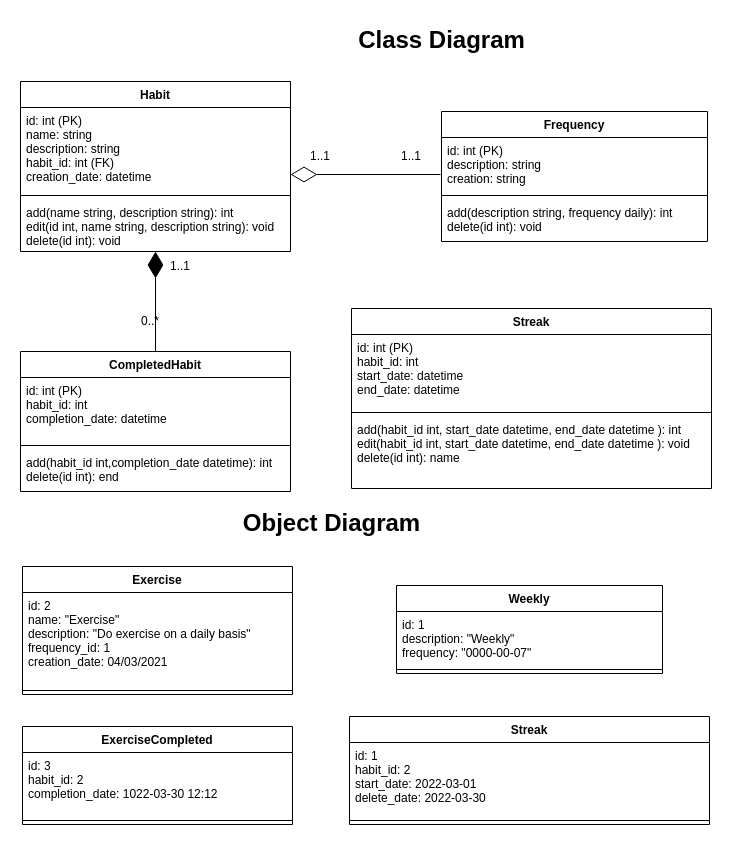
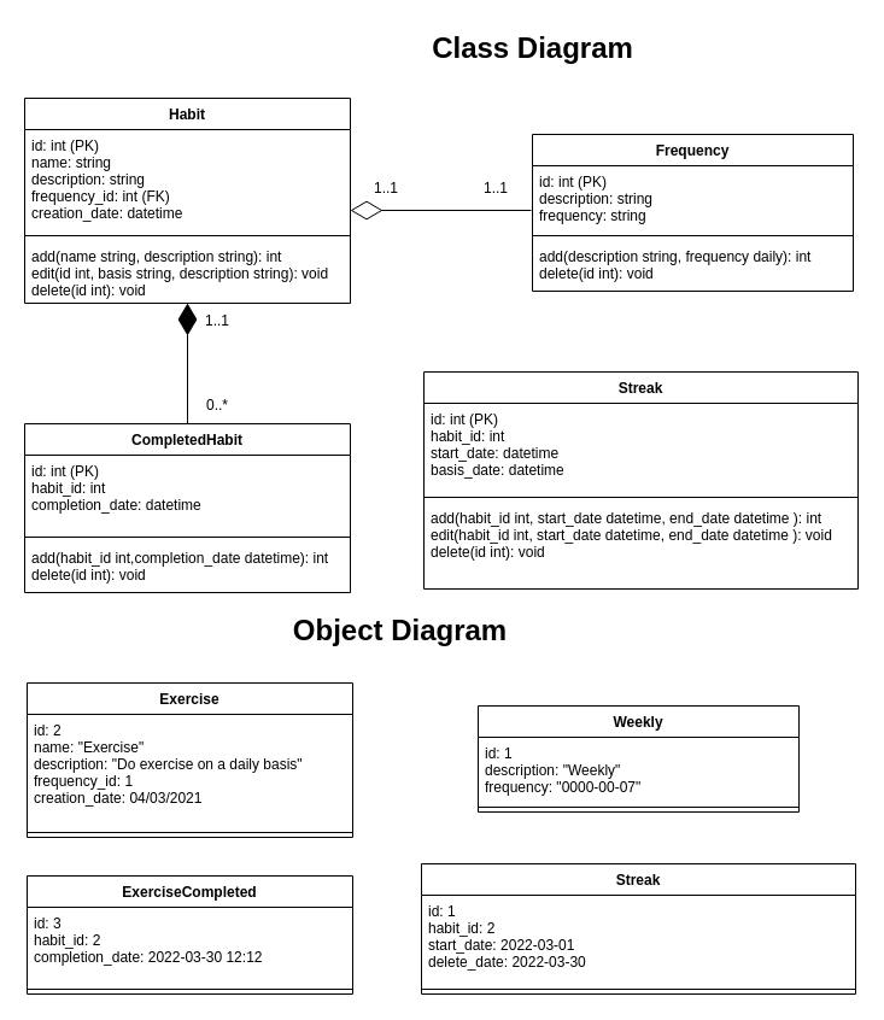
- <mxCell id="6" value="id: int (PK)&#10;name: string&#10;description: string&#10;habit_id: int (FK)&#10;creation_date: datetime&#10;" style="text;strokeColor=none;fillColor=none;align=left;verticalAlign=top;spacingLeft=4;spacingRight=4;overflow=hidden;rotatable=0;points=[[0,0.5],[1,0.5]];portConstraint=eastwest;" parent="5" vertex="1"><mxGeometry y="26" width="270" height="84" as="geometry" /></mxCell>
+ <mxCell id="6" value="id: int (PK)&#10;name: string&#10;description: string&#10;frequency_id: int (FK)&#10;creation_date: datetime&#10;" style="text;strokeColor=none;fillColor=none;align=left;verticalAlign=top;spacingLeft=4;spacingRight=4;overflow=hidden;rotatable=0;points=[[0,0.5],[1,0.5]];portConstraint=eastwest;" parent="5" vertex="1"><mxGeometry y="26" width="270" height="84" as="geometry" /></mxCell>
- <mxCell id="10" value="id: int (PK)&#10;description: string&#10;creation: string&#10;" style="text;strokeColor=none;fillColor=none;align=left;verticalAlign=top;spacingLeft=4;spacingRight=4;overflow=hidden;rotatable=0;points=[[0,0.5],[1,0.5]];portConstraint=eastwest;" parent="9" vertex="1"><mxGeometry y="26" width="266" height="54" as="geometry" /></mxCell>
+ <mxCell id="10" value="id: int (PK)&#10;description: string&#10;frequency: string&#10;" style="text;strokeColor=none;fillColor=none;align=left;verticalAlign=top;spacingLeft=4;spacingRight=4;overflow=hidden;rotatable=0;points=[[0,0.5],[1,0.5]];portConstraint=eastwest;" parent="9" vertex="1"><mxGeometry y="26" width="266" height="54" as="geometry" /></mxCell>
- <mxCell id="8" value="add(name string, description string): int&#10;edit(id int, name string, description string): void&#10;delete(id int): void" style="text;strokeColor=none;fillColor=none;align=left;verticalAlign=top;spacingLeft=4;spacingRight=4;overflow=hidden;rotatable=0;points=[[0,0.5],[1,0.5]];portConstraint=eastwest;" parent="5" vertex="1"><mxGeometry y="118" width="270" height="52" as="geometry" /></mxCell>
+ <mxCell id="8" value="add(name string, description string): int&#10;edit(id int, basis string, description string): void&#10;delete(id int): void" style="text;strokeColor=none;fillColor=none;align=left;verticalAlign=top;spacingLeft=4;spacingRight=4;overflow=hidden;rotatable=0;points=[[0,0.5],[1,0.5]];portConstraint=eastwest;" parent="5" vertex="1"><mxGeometry y="118" width="270" height="52" as="geometry" /></mxCell>
- <mxCell id="34" value="0..*" style="text;html=1;strokeColor=none;fillColor=none;align=center;verticalAlign=middle;whiteSpace=wrap;rounded=0;" parent="1" vertex="1"><mxGeometry x="120" y="306" width="60" height="30" as="geometry" /></mxCell>
+ <mxCell id="34" value="0..*" style="text;html=1;strokeColor=none;fillColor=none;align=center;verticalAlign=middle;whiteSpace=wrap;rounded=0;" parent="1" vertex="1"><mxGeometry x="150" y="321" width="60" height="30" as="geometry" /></mxCell>
- <mxCell id="23" value="id: int (PK)&#10;habit_id: int&#10;start_date: datetime&#10;end_date: datetime" style="text;strokeColor=none;fillColor=none;align=left;verticalAlign=top;spacingLeft=4;spacingRight=4;overflow=hidden;rotatable=0;points=[[0,0.5],[1,0.5]];portConstraint=eastwest;labelBackgroundColor=none;" parent="22" vertex="1"><mxGeometry y="26" width="360" height="74" as="geometry" /></mxCell>
+ <mxCell id="23" value="id: int (PK)&#10;habit_id: int&#10;start_date: datetime&#10;basis_date: datetime" style="text;strokeColor=none;fillColor=none;align=left;verticalAlign=top;spacingLeft=4;spacingRight=4;overflow=hidden;rotatable=0;points=[[0,0.5],[1,0.5]];portConstraint=eastwest;labelBackgroundColor=none;" parent="22" vertex="1"><mxGeometry y="26" width="360" height="74" as="geometry" /></mxCell>
- <mxCell id="25" value="add(habit_id int, start_date datetime, end_date datetime ): int&#10;edit(habit_id int, start_date datetime, end_date datetime ): void&#10;delete(id int): name" style="text;strokeColor=none;fillColor=none;align=left;verticalAlign=top;spacingLeft=4;spacingRight=4;overflow=hidden;rotatable=0;points=[[0,0.5],[1,0.5]];portConstraint=eastwest;" parent="22" vertex="1"><mxGeometry y="108" width="360" height="72" as="geometry" /></mxCell>
+ <mxCell id="25" value="add(habit_id int, start_date datetime, end_date datetime ): int&#10;edit(habit_id int, start_date datetime, end_date datetime ): void&#10;delete(id int): void" style="text;strokeColor=none;fillColor=none;align=left;verticalAlign=top;spacingLeft=4;spacingRight=4;overflow=hidden;rotatable=0;points=[[0,0.5],[1,0.5]];portConstraint=eastwest;" parent="22" vertex="1"><mxGeometry y="108" width="360" height="72" as="geometry" /></mxCell>
- <mxCell id="19" value="add(habit_id int,completion_date datetime): int&#10;delete(id int): end" style="text;strokeColor=none;fillColor=none;align=left;verticalAlign=top;spacingLeft=4;spacingRight=4;overflow=hidden;rotatable=0;points=[[0,0.5],[1,0.5]];portConstraint=eastwest;" parent="16" vertex="1"><mxGeometry y="98" width="270" height="42" as="geometry" /></mxCell>
+ <mxCell id="19" value="add(habit_id int,completion_date datetime): int&#10;delete(id int): void" style="text;strokeColor=none;fillColor=none;align=left;verticalAlign=top;spacingLeft=4;spacingRight=4;overflow=hidden;rotatable=0;points=[[0,0.5],[1,0.5]];portConstraint=eastwest;" parent="16" vertex="1"><mxGeometry y="98" width="270" height="42" as="geometry" /></mxCell>
- <mxCell id="27" value="id: 3&#10;habit_id: 2&#10;completion_date: 1022-03-30 12:12" style="text;strokeColor=none;fillColor=none;align=left;verticalAlign=top;spacingLeft=4;spacingRight=4;overflow=hidden;rotatable=0;points=[[0,0.5],[1,0.5]];portConstraint=eastwest;" parent="26" vertex="1"><mxGeometry y="26" width="270" height="64" as="geometry" /></mxCell>
+ <mxCell id="27" value="id: 3&#10;habit_id: 2&#10;completion_date: 2022-03-30 12:12" style="text;strokeColor=none;fillColor=none;align=left;verticalAlign=top;spacingLeft=4;spacingRight=4;overflow=hidden;rotatable=0;points=[[0,0.5],[1,0.5]];portConstraint=eastwest;" parent="26" vertex="1"><mxGeometry y="26" width="270" height="64" as="geometry" /></mxCell>
